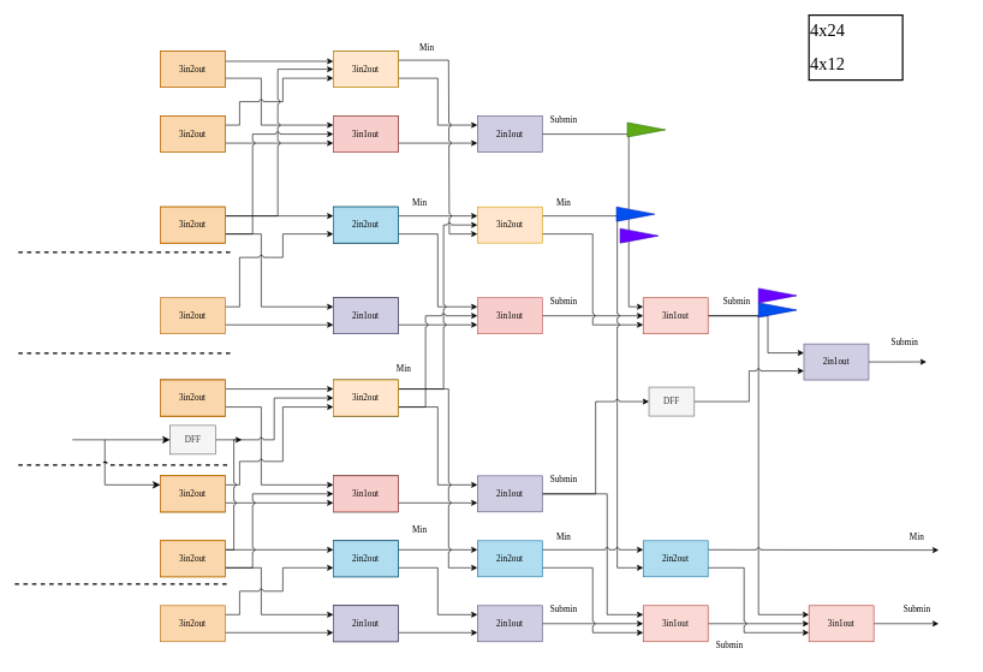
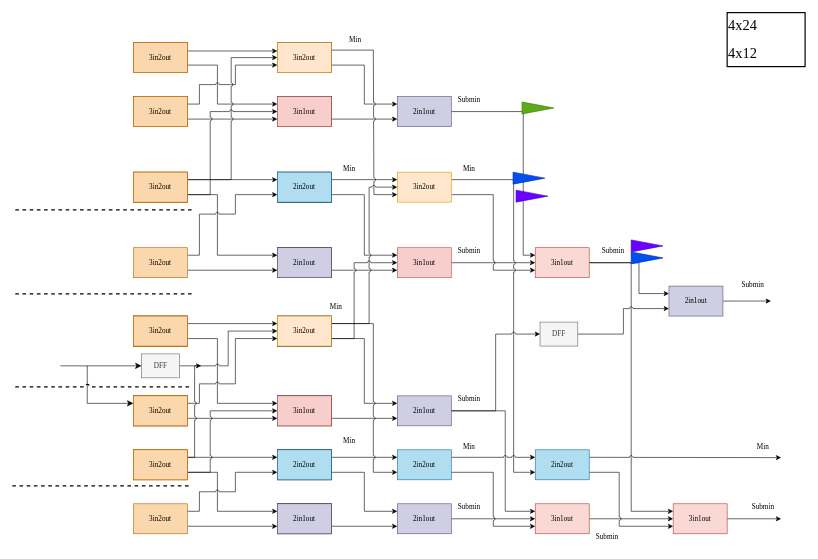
- <mxCell id="5" value="&lt;p style=&quot;line-height: 1.2&quot;&gt;&lt;/p&gt;&lt;div style=&quot;font-size: 24px&quot;&gt;&lt;font style=&quot;font-size: 24px&quot;&gt;4x24&lt;/font&gt;&lt;/div&gt;&lt;div style=&quot;font-size: 14px&quot;&gt;&lt;font style=&quot;font-size: 14px&quot;&gt;&lt;br&gt;&lt;/font&gt;&lt;/div&gt;&lt;div style=&quot;font-size: 24px&quot;&gt;&lt;font style=&quot;font-size: 24px&quot;&gt;4x12&lt;/font&gt;&lt;/div&gt;&lt;p&gt;&lt;/p&gt;" style="text;html=1;strokeColor=default;fillColor=none;align=left;verticalAlign=middle;whiteSpace=wrap;rounded=0;strokeWidth=2;fontFamily=Comic Sans MS;" parent="1" vertex="1"><mxGeometry x="1122" y="20" width="130" height="90" as="geometry" /></mxCell>
+ <mxCell id="5" value="&lt;p style=&quot;line-height: 1.2&quot;&gt;&lt;/p&gt;&lt;div style=&quot;font-size: 24px&quot;&gt;&lt;font style=&quot;font-size: 24px&quot;&gt;4x24&lt;/font&gt;&lt;/div&gt;&lt;div style=&quot;font-size: 14px&quot;&gt;&lt;font style=&quot;font-size: 14px&quot;&gt;&lt;br&gt;&lt;/font&gt;&lt;/div&gt;&lt;div style=&quot;font-size: 24px&quot;&gt;&lt;font style=&quot;font-size: 24px&quot;&gt;4x12&lt;/font&gt;&lt;/div&gt;&lt;p&gt;&lt;/p&gt;" style="text;html=1;strokeColor=default;fillColor=none;align=left;verticalAlign=middle;whiteSpace=wrap;rounded=0;strokeWidth=2;fontFamily=Comic Sans MS;" parent="1" vertex="1"><mxGeometry x="1212" y="20" width="130" height="90" as="geometry" /></mxCell>
